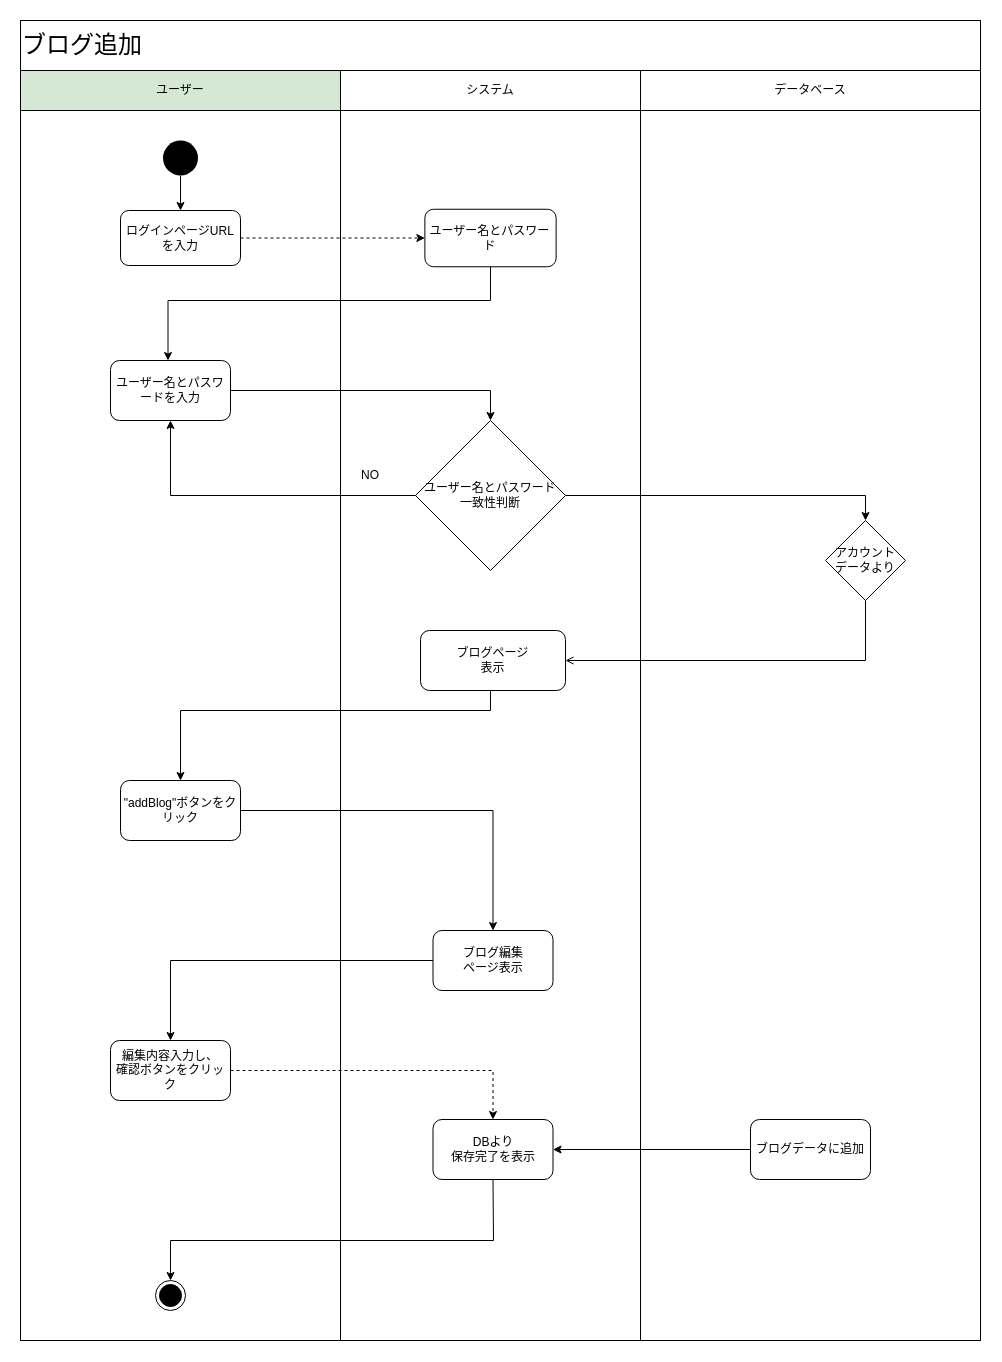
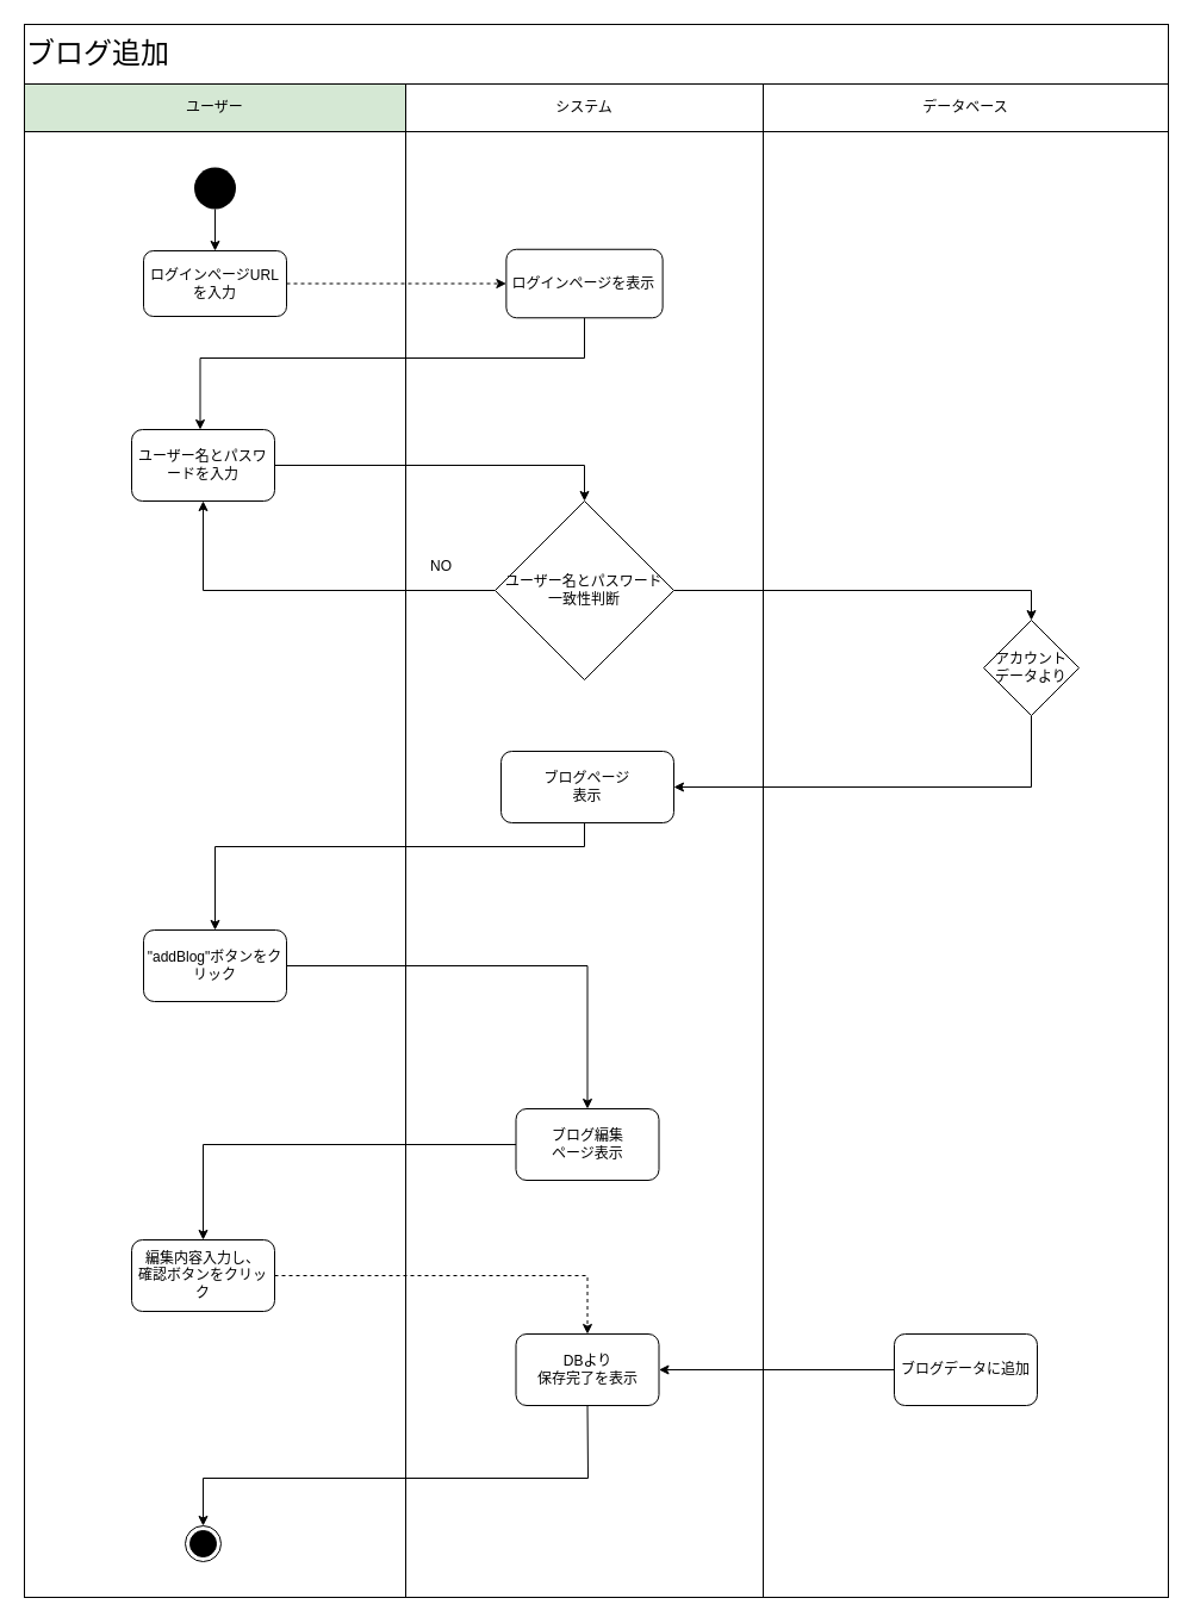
- <mxCell id="14" value="ユーザー名とパスワード" style="rounded=1;whiteSpace=wrap;html=1;" parent="1" vertex="1"><mxGeometry x="424.38" y="208.75" width="131.25" height="57.5" as="geometry" /></mxCell>
+ <mxCell id="14" value="ログインページを表示" style="rounded=1;whiteSpace=wrap;html=1;" parent="1" vertex="1"><mxGeometry x="424.38" y="208.75" width="131.25" height="57.5" as="geometry" /></mxCell>
- <mxCell id="24" style="edgeStyle=orthogonalEdgeStyle;rounded=0;orthogonalLoop=1;jettySize=auto;html=1;entryX=1;entryY=0.5;entryDx=0;entryDy=0;exitX=0.5;exitY=1;exitDx=0;exitDy=0;endArrow=open;" parent="1" source="25" target="23" edge="1"><mxGeometry relative="1" as="geometry"><mxPoint x="750" y="665" as="targetPoint" /></mxGeometry></mxCell>
+ <mxCell id="24" style="edgeStyle=orthogonalEdgeStyle;rounded=0;orthogonalLoop=1;jettySize=auto;html=1;entryX=1;entryY=0.5;entryDx=0;entryDy=0;exitX=0.5;exitY=1;exitDx=0;exitDy=0;" parent="1" source="25" target="23" edge="1"><mxGeometry relative="1" as="geometry"><mxPoint x="750" y="665" as="targetPoint" /></mxGeometry></mxCell>
